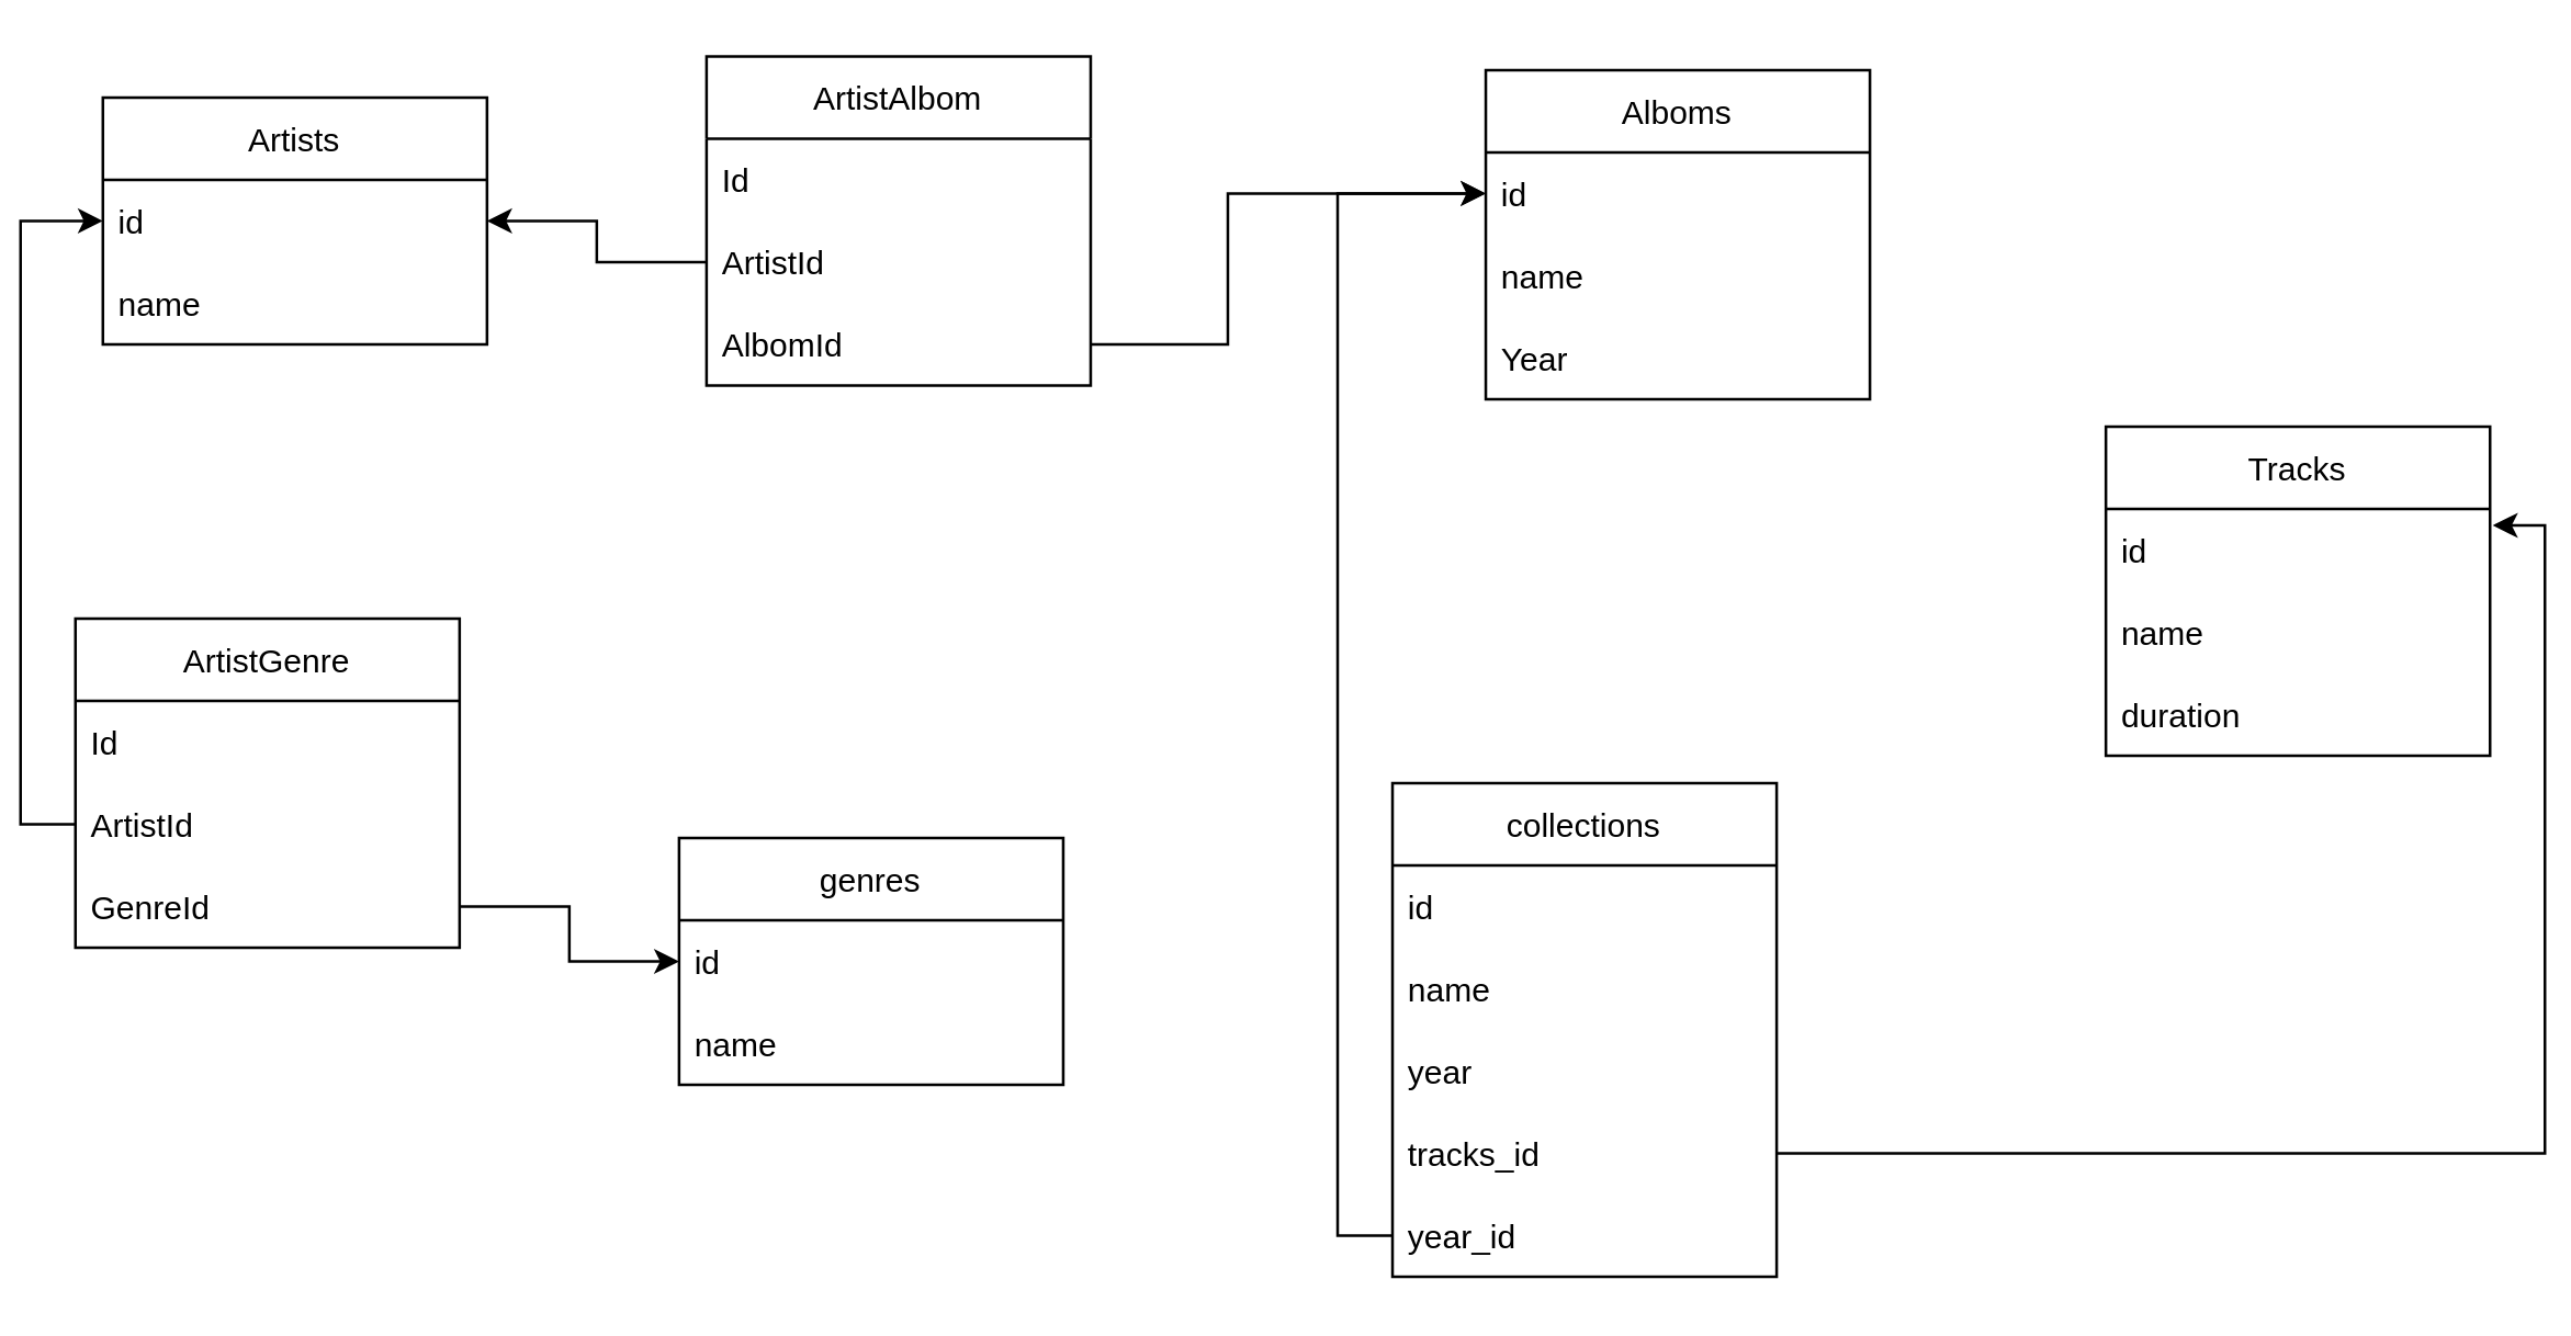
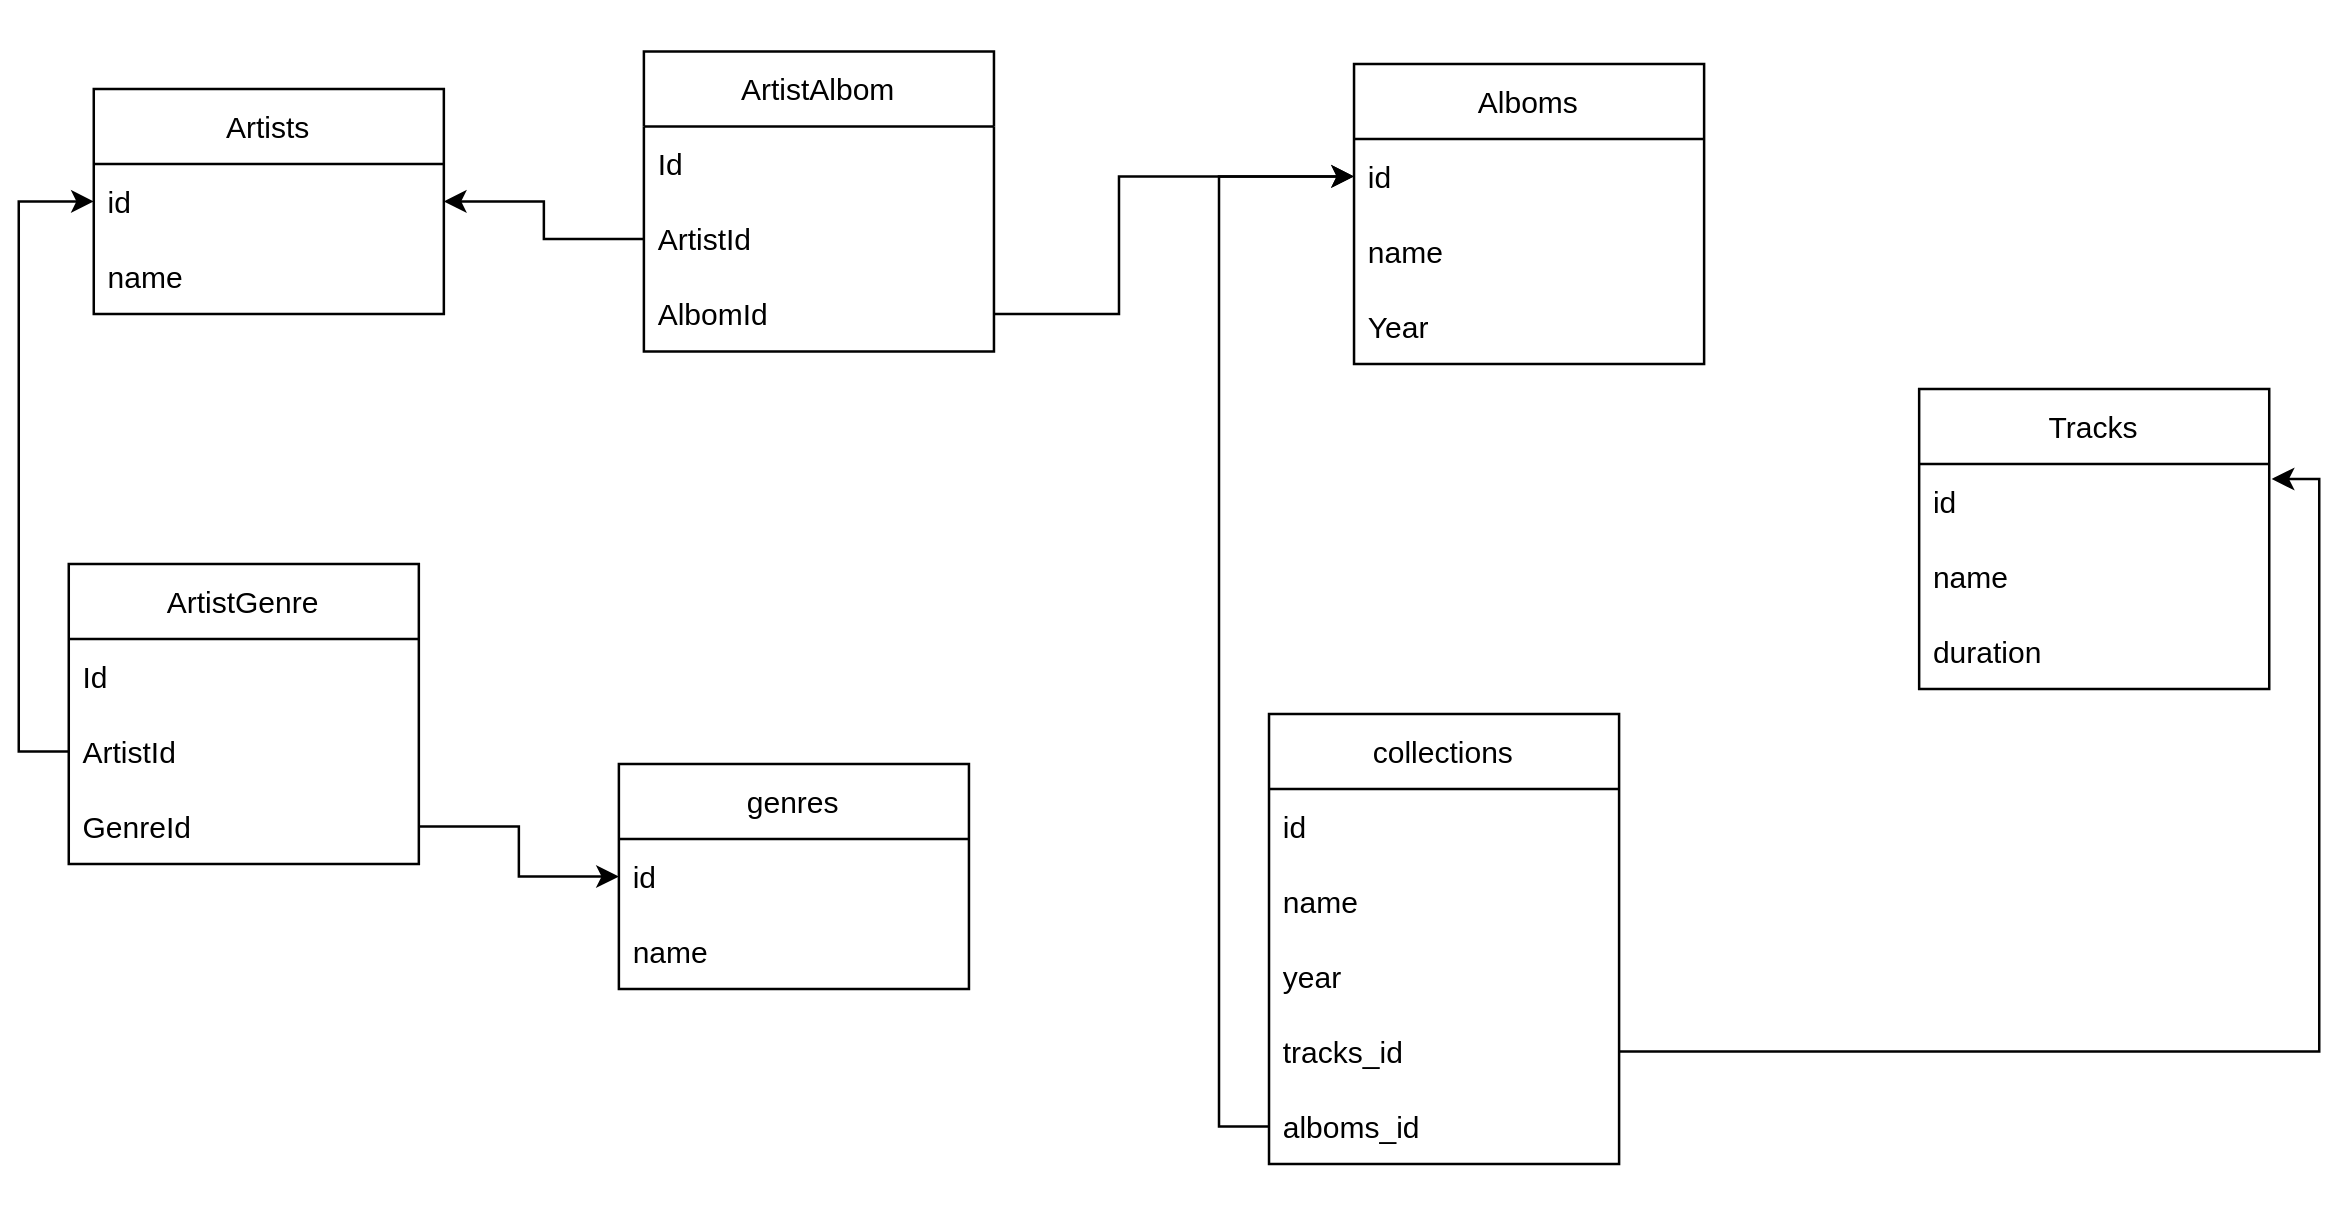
- <mxCell id="21" value="year_id" style="text;strokeColor=none;fillColor=none;align=left;verticalAlign=middle;spacingLeft=4;spacingRight=4;overflow=hidden;points=[[0,0.5],[1,0.5]];portConstraint=eastwest;rotatable=0;" parent="16" vertex="1"><mxGeometry y="150" width="140" height="30" as="geometry" /></mxCell>
+ <mxCell id="21" value="alboms_id" style="text;strokeColor=none;fillColor=none;align=left;verticalAlign=middle;spacingLeft=4;spacingRight=4;overflow=hidden;points=[[0,0.5],[1,0.5]];portConstraint=eastwest;rotatable=0;" parent="16" vertex="1"><mxGeometry y="150" width="140" height="30" as="geometry" /></mxCell>
